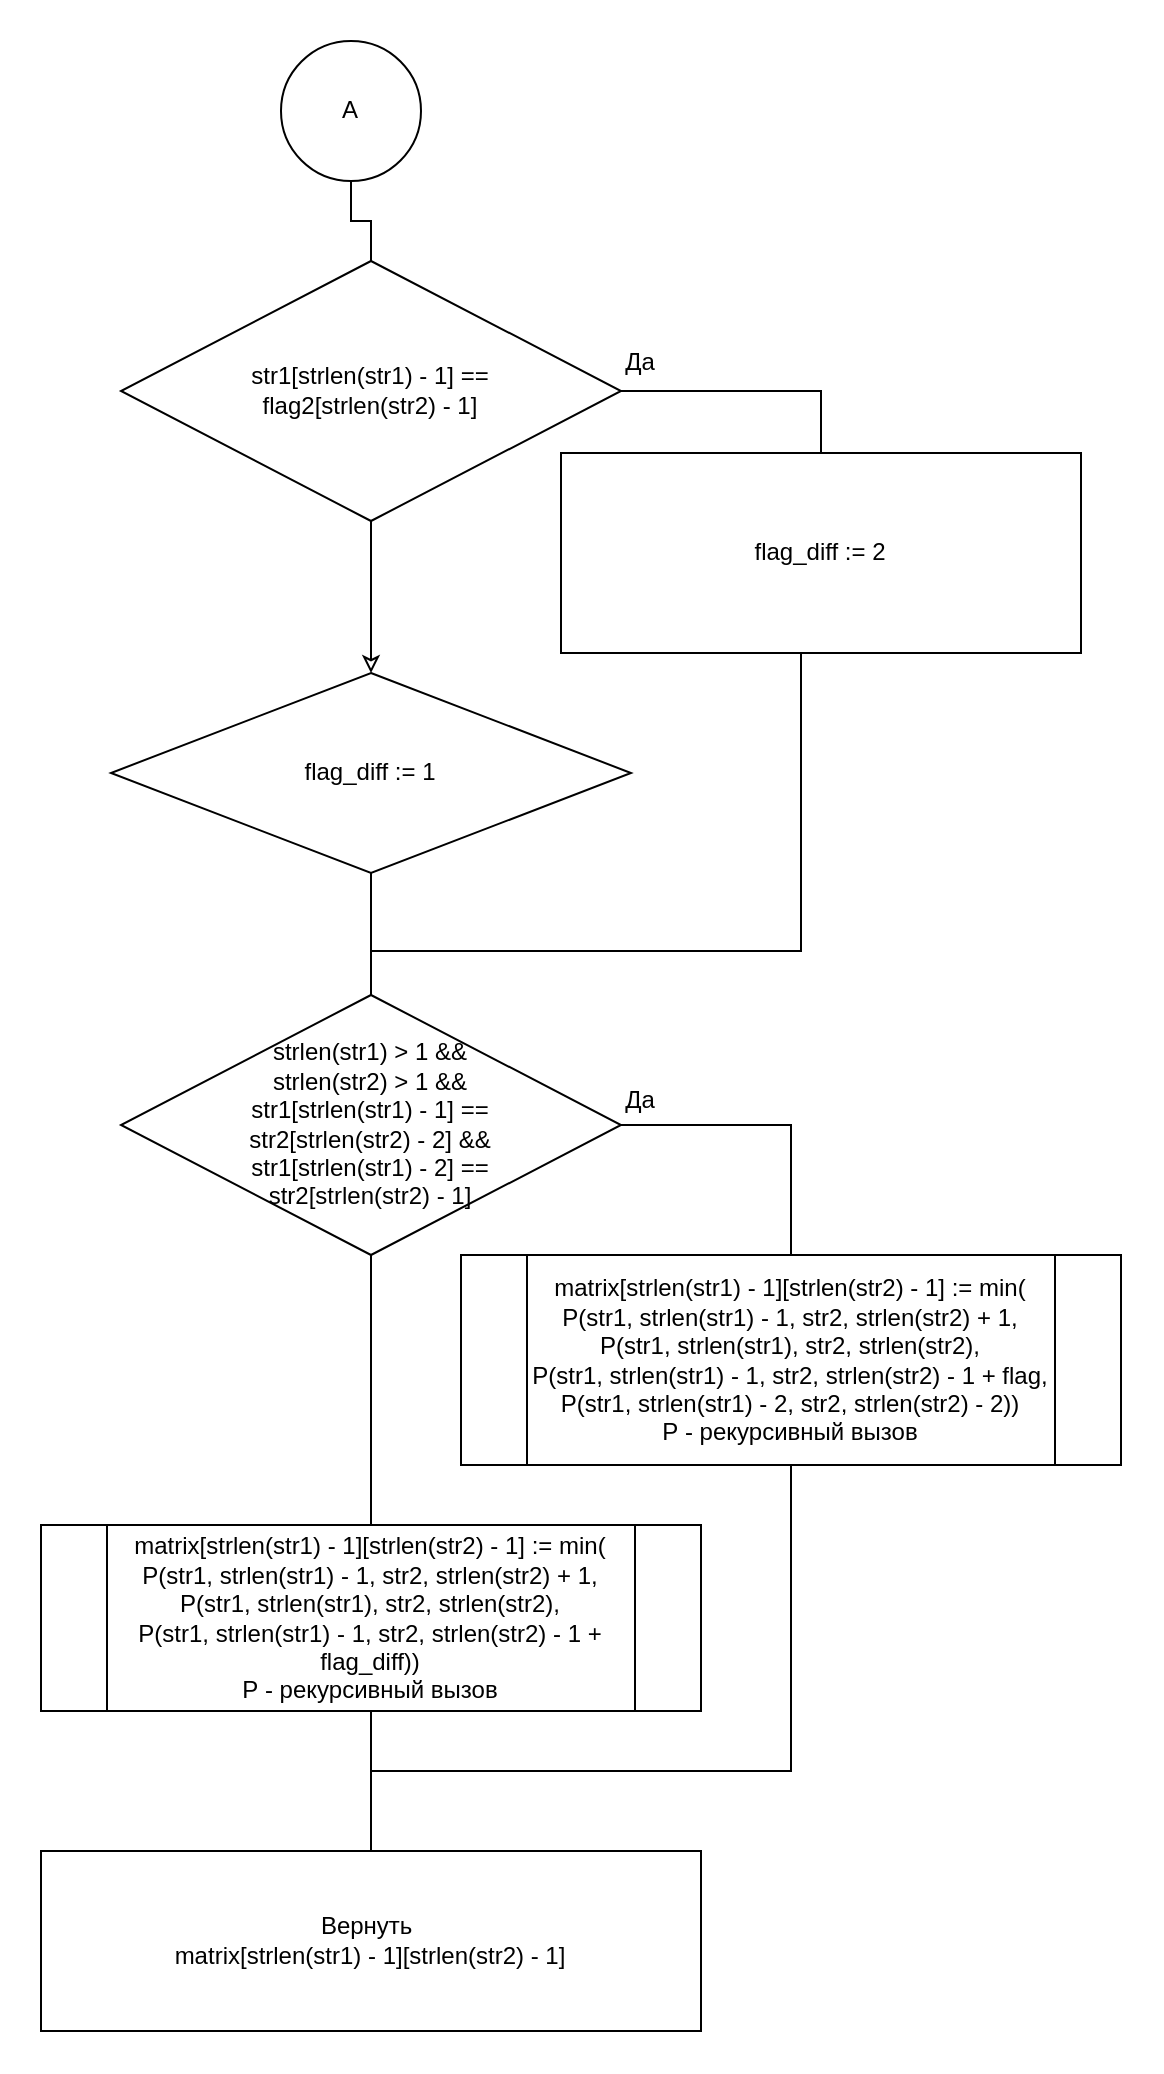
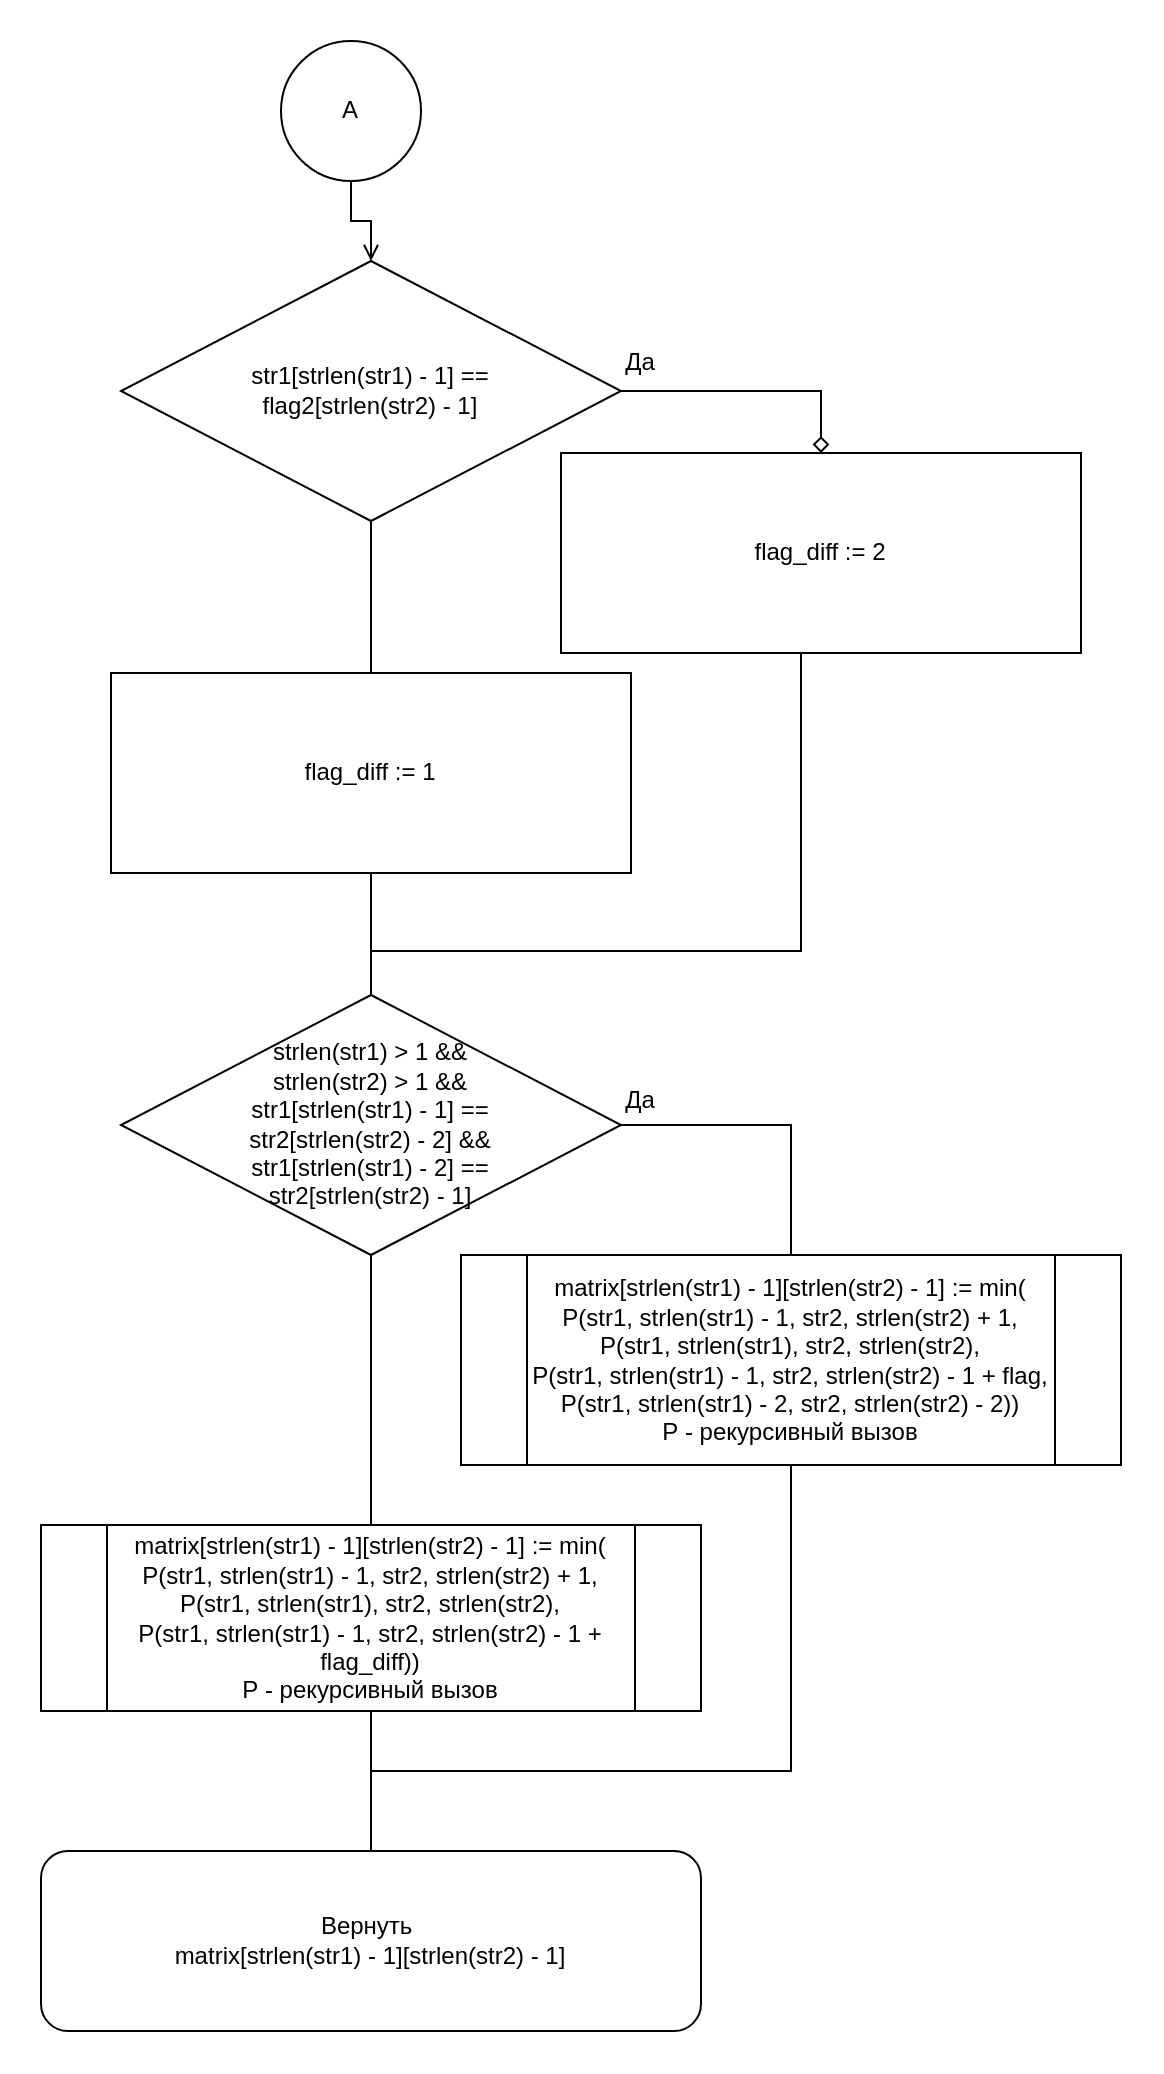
- <mxCell id="8" style="edgeStyle=orthogonalEdgeStyle;rounded=0;orthogonalLoop=1;jettySize=auto;html=1;exitX=0.5;exitY=1;exitDx=0;exitDy=0;entryX=0.5;entryY=0;entryDx=0;entryDy=0;endArrow=none;endFill=0;" edge="1" parent="1" source="9" target="14"><mxGeometry relative="1" as="geometry" /></mxCell>
+ <mxCell id="8" style="edgeStyle=orthogonalEdgeStyle;rounded=0;orthogonalLoop=1;jettySize=auto;html=1;exitX=0.5;exitY=1;exitDx=0;exitDy=0;entryX=0.5;entryY=0;entryDx=0;entryDy=0;endArrow=open;endFill=0;" edge="1" parent="1" source="9" target="14"><mxGeometry relative="1" as="geometry" /></mxCell>
- <mxCell id="12" style="edgeStyle=orthogonalEdgeStyle;rounded=0;orthogonalLoop=1;jettySize=auto;html=1;exitX=1;exitY=0.5;exitDx=0;exitDy=0;entryX=0.5;entryY=0;entryDx=0;entryDy=0;endArrow=none;endFill=0;" edge="1" parent="1" source="14" target="17"><mxGeometry relative="1" as="geometry" /></mxCell>
+ <mxCell id="12" style="edgeStyle=orthogonalEdgeStyle;rounded=0;orthogonalLoop=1;jettySize=auto;html=1;exitX=1;exitY=0.5;exitDx=0;exitDy=0;entryX=0.5;entryY=0;entryDx=0;entryDy=0;endArrow=diamond;endFill=0;" edge="1" parent="1" source="14" target="17"><mxGeometry relative="1" as="geometry" /></mxCell>
- <mxCell id="13" value="" style="edgeStyle=orthogonalEdgeStyle;rounded=0;orthogonalLoop=1;jettySize=auto;html=1;endArrow=classic;endFill=0;" edge="1" parent="1" source="14" target="19"><mxGeometry relative="1" as="geometry" /></mxCell>
+ <mxCell id="13" value="" style="edgeStyle=orthogonalEdgeStyle;rounded=0;orthogonalLoop=1;jettySize=auto;html=1;endArrow=none;endFill=0;" edge="1" parent="1" source="14" target="19"><mxGeometry relative="1" as="geometry" /></mxCell>
- <mxCell id="19" value="flag_diff := 1" style="rhombus;whiteSpace=wrap;html=1;" vertex="1" parent="1"><mxGeometry x="55" y="336" width="260" height="100" as="geometry" /></mxCell>
+ <mxCell id="19" value="flag_diff := 1" style="rounded=0;whiteSpace=wrap;html=1;" vertex="1" parent="1"><mxGeometry x="55" y="336" width="260" height="100" as="geometry" /></mxCell>
- <mxCell id="20" value="Вернуть&amp;nbsp;&lt;br&gt;matrix[strlen(str1) - 1][strlen(str2) - 1]" style="rounded=0;whiteSpace=wrap;html=1;" vertex="1" parent="1"><mxGeometry x="20" y="925" width="330" height="90" as="geometry" /></mxCell>
+ <mxCell id="20" value="Вернуть&amp;nbsp;&lt;br&gt;matrix[strlen(str1) - 1][strlen(str2) - 1]" style="whiteSpace=wrap;html=1;rounded=1;" vertex="1" parent="1"><mxGeometry x="20" y="925" width="330" height="90" as="geometry" /></mxCell>
